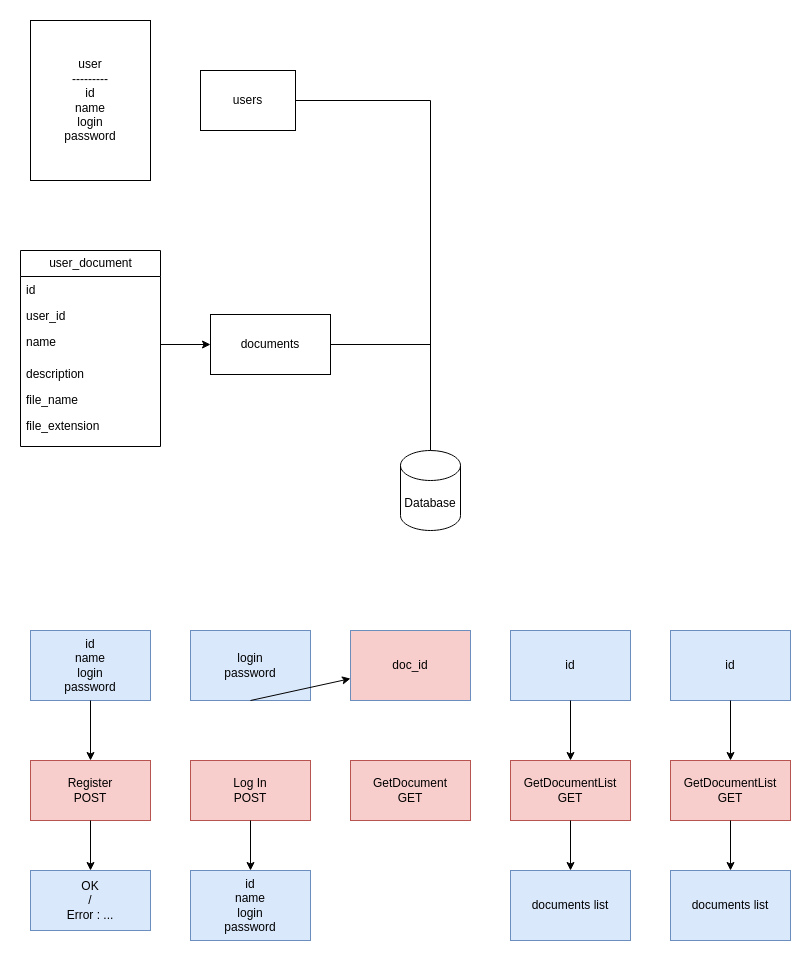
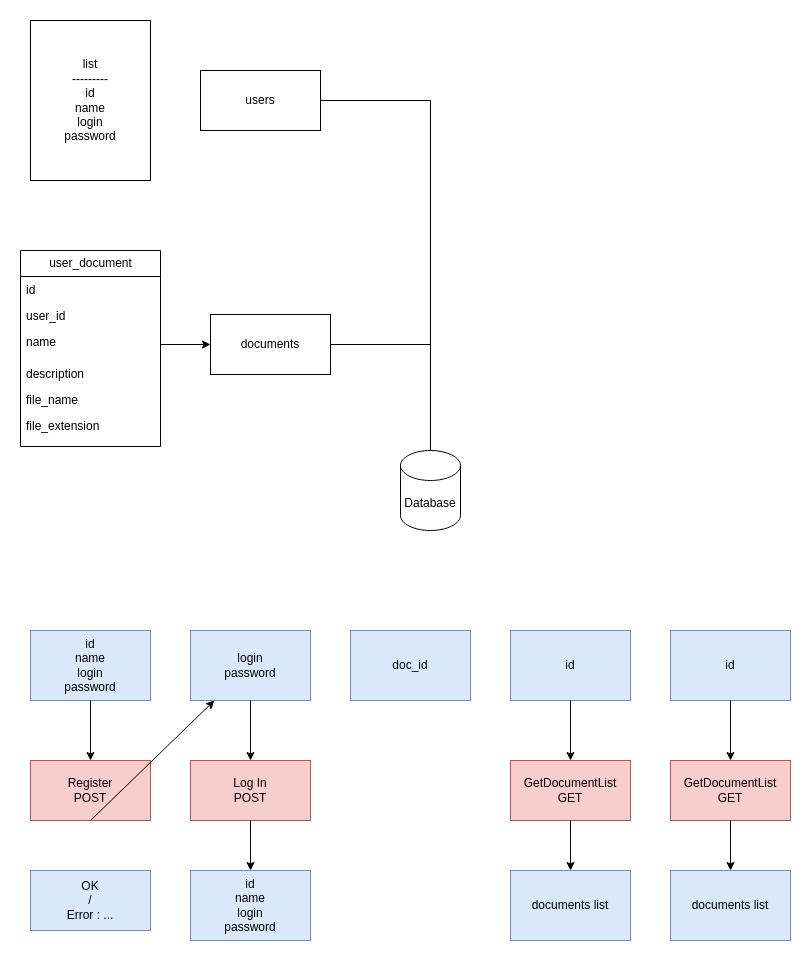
- <mxCell id="3" value="user&lt;br&gt;---------&lt;br&gt;id&lt;br&gt;name&lt;br&gt;login&lt;br&gt;password&lt;br&gt;" style="rounded=0;whiteSpace=wrap;html=1;gradientColor=none;" parent="1" vertex="1"><mxGeometry x="30" y="20" width="120" height="160" as="geometry" /></mxCell>
+ <mxCell id="3" value="list&lt;br&gt;---------&lt;br&gt;id&lt;br&gt;name&lt;br&gt;login&lt;br&gt;password&lt;br&gt;" style="rounded=0;whiteSpace=wrap;html=1;gradientColor=none;" parent="1" vertex="1"><mxGeometry x="30" y="20" width="120" height="160" as="geometry" /></mxCell>
- <mxCell id="2" value="users" style="rounded=0;whiteSpace=wrap;html=1;" parent="1" vertex="1"><mxGeometry x="200" y="70" width="95" height="60" as="geometry" /></mxCell>
+ <mxCell id="2" value="users" style="rounded=0;whiteSpace=wrap;html=1;" parent="1" vertex="1"><mxGeometry x="200" y="70" width="120" height="60" as="geometry" /></mxCell>
- <mxCell id="23" value="doc_id" style="rounded=0;whiteSpace=wrap;html=1;fillColor=#f8cecc;strokeColor=#6c8ebf;" parent="1" vertex="1"><mxGeometry x="350" y="630" width="120" height="70" as="geometry" /></mxCell>
+ <mxCell id="23" value="doc_id" style="rounded=0;whiteSpace=wrap;html=1;fillColor=#dae8fc;strokeColor=#6c8ebf;" parent="1" vertex="1"><mxGeometry x="350" y="630" width="120" height="70" as="geometry" /></mxCell>
- <mxCell id="24" value="" style="endArrow=classic;html=1;rounded=0;exitX=0.5;exitY=1;exitDx=0;exitDy=0;" parent="1" source="22" target="23" edge="1"><mxGeometry width="50" height="50" relative="1" as="geometry"><mxPoint x="340" y="800" as="sourcePoint" /><mxPoint x="390" y="750" as="targetPoint" /></mxGeometry></mxCell>
+ <mxCell id="24" value="" style="endArrow=classic;html=1;rounded=0;exitX=0.5;exitY=1;exitDx=0;exitDy=0;entryX=0.5;entryY=0;entryDx=0;entryDy=0;" parent="1" source="22" target="14" edge="1"><mxGeometry width="50" height="50" relative="1" as="geometry"><mxPoint x="340" y="800" as="sourcePoint" /><mxPoint x="390" y="750" as="targetPoint" /></mxGeometry></mxCell>
- <mxCell id="15" value="GetDocument&lt;br&gt;GET" style="rounded=0;whiteSpace=wrap;html=1;fillColor=#f8cecc;strokeColor=#b85450;" parent="1" vertex="1"><mxGeometry x="350" y="760" width="120" height="60" as="geometry" /></mxCell>
- <mxCell id="27" value="" style="endArrow=classic;html=1;rounded=0;exitX=0.5;exitY=1;exitDx=0;exitDy=0;entryX=0.5;entryY=0;entryDx=0;entryDy=0;" parent="1" source="13" target="25" edge="1"><mxGeometry width="50" height="50" relative="1" as="geometry"><mxPoint x="360" y="830" as="sourcePoint" /><mxPoint x="410" y="780" as="targetPoint" /></mxGeometry></mxCell>
+ <mxCell id="27" value="" style="endArrow=classic;html=1;rounded=0;exitX=0.5;exitY=1;exitDx=0;exitDy=0;" parent="1" source="13" target="22" edge="1"><mxGeometry width="50" height="50" relative="1" as="geometry"><mxPoint x="360" y="830" as="sourcePoint" /><mxPoint x="410" y="780" as="targetPoint" /></mxGeometry></mxCell>
